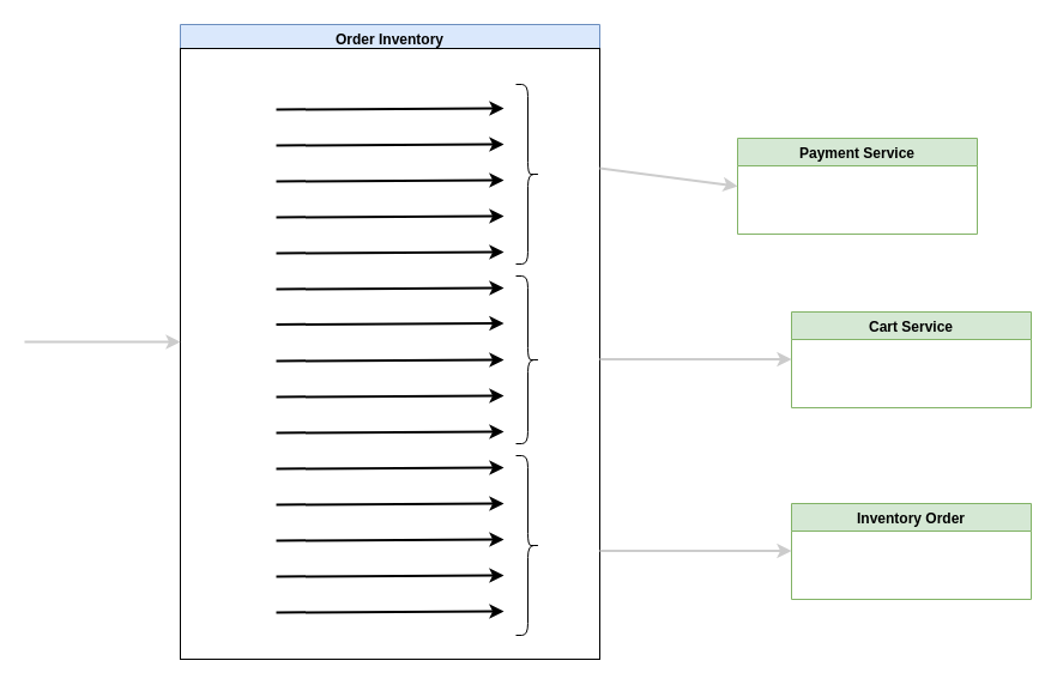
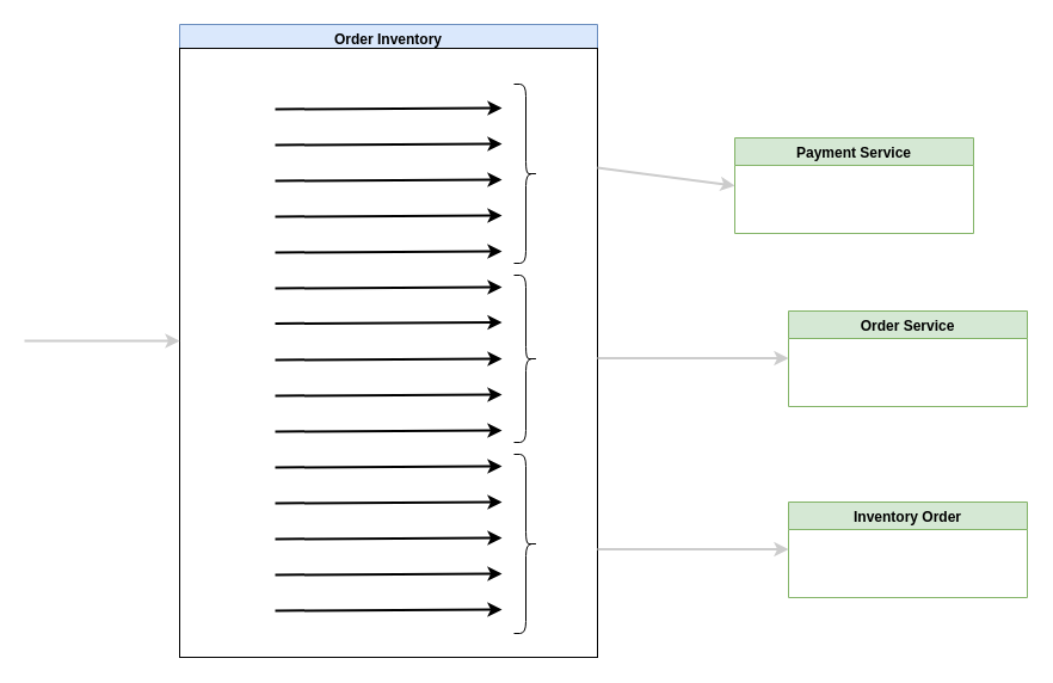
- <mxCell id="24" value="Cart Service" style="swimlane;fillColor=#d5e8d4;strokeColor=#82b366;" parent="1" vertex="1"><mxGeometry x="660" y="260" width="200" height="80" as="geometry" /></mxCell>
+ <mxCell id="24" value="Order Service" style="swimlane;fillColor=#d5e8d4;strokeColor=#82b366;" parent="1" vertex="1"><mxGeometry x="660" y="260" width="200" height="80" as="geometry" /></mxCell>
